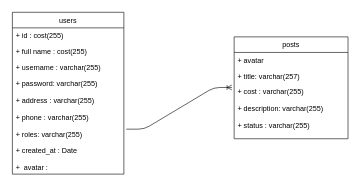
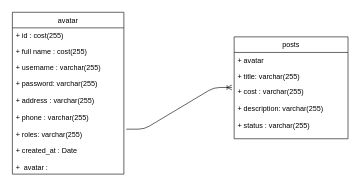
- <mxCell id="7" value="users" style="swimlane;fontStyle=0;childLayout=stackLayout;horizontal=1;startSize=26;fillColor=none;horizontalStack=0;resizeParent=1;resizeParentMax=0;resizeLast=0;collapsible=1;marginBottom=0;" vertex="1" parent="1"><mxGeometry x="20" y="20" width="186" height="270" as="geometry" /></mxCell>
+ <mxCell id="7" value="avatar" style="swimlane;fontStyle=0;childLayout=stackLayout;horizontal=1;startSize=26;fillColor=none;horizontalStack=0;resizeParent=1;resizeParentMax=0;resizeLast=0;collapsible=1;marginBottom=0;" vertex="1" parent="1"><mxGeometry x="20" y="20" width="186" height="270" as="geometry" /></mxCell>
- <mxCell id="4" value="+ title: varchar(257)" style="text;strokeColor=none;fillColor=none;align=left;verticalAlign=top;spacingLeft=4;spacingRight=4;overflow=hidden;rotatable=0;points=[[0,0.5],[1,0.5]];portConstraint=eastwest;" vertex="1" parent="2"><mxGeometry y="52" width="190" height="26" as="geometry" /></mxCell>
+ <mxCell id="4" value="+ title: varchar(255)" style="text;strokeColor=none;fillColor=none;align=left;verticalAlign=top;spacingLeft=4;spacingRight=4;overflow=hidden;rotatable=0;points=[[0,0.5],[1,0.5]];portConstraint=eastwest;" vertex="1" parent="2"><mxGeometry y="52" width="190" height="26" as="geometry" /></mxCell>
